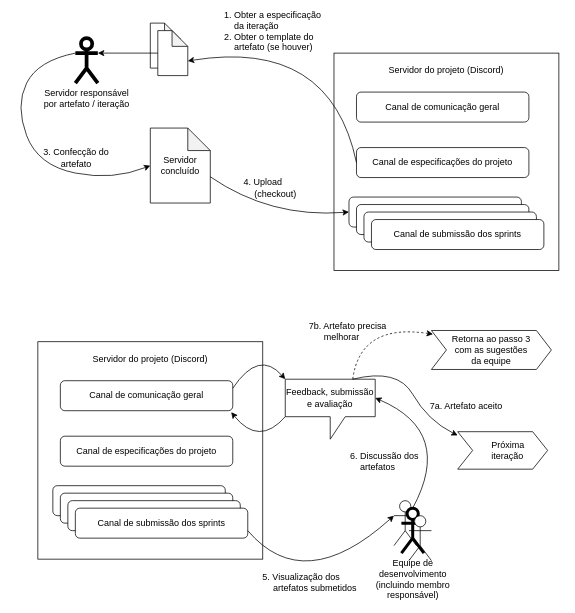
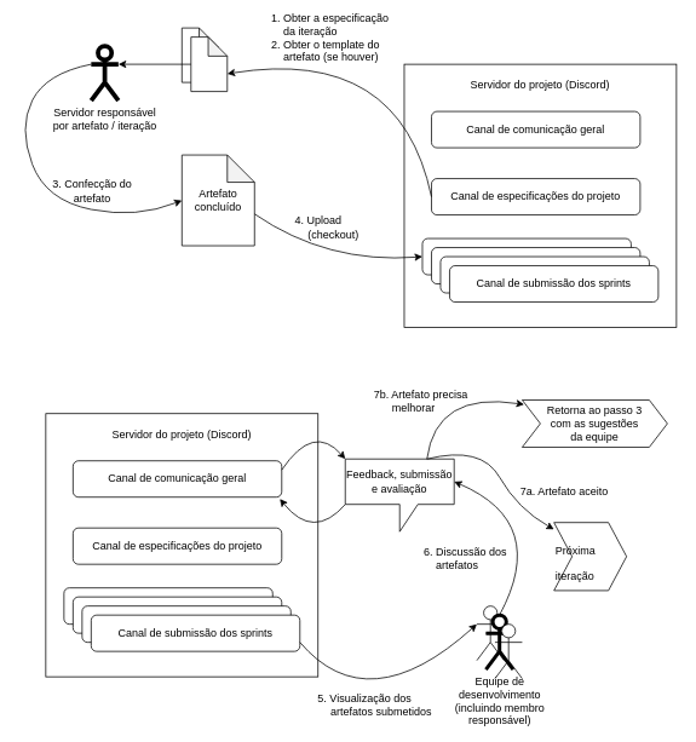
- <mxCell id="16" value="&lt;div&gt;Servidor&lt;/div&gt;&lt;div&gt;concluído&lt;br&gt;&lt;/div&gt;" style="shape=note;whiteSpace=wrap;html=1;backgroundOutline=1;darkOpacity=0.05;labelBackgroundColor=none;strokeColor=#000000;" vertex="1" parent="1"><mxGeometry x="200" y="160" width="80" height="100" as="geometry" /></mxCell>
+ <mxCell id="16" value="&lt;div&gt;Artefato&lt;/div&gt;&lt;div&gt;concluído&lt;br&gt;&lt;/div&gt;" style="shape=note;whiteSpace=wrap;html=1;backgroundOutline=1;darkOpacity=0.05;labelBackgroundColor=none;strokeColor=#000000;" vertex="1" parent="1"><mxGeometry x="200" y="160" width="80" height="100" as="geometry" /></mxCell>
- <mxCell id="48" value="" style="curved=1;endArrow=classic;html=1;strokeWidth=1;fontColor=#000000;exitX=0.75;exitY=0;exitDx=0;exitDy=0;exitPerimeter=0;dashed=1;entryX=0.013;entryY=0.096;entryDx=0;entryDy=0;entryPerimeter=0;" edge="1" parent="1" source="34" target="50"><mxGeometry width="50" height="50" relative="1" as="geometry"><mxPoint x="455" y="470" as="sourcePoint" /><mxPoint x="380" y="430" as="targetPoint" /><Array as="points"><mxPoint x="480" y="420" /></Array></mxGeometry></mxCell>
+ <mxCell id="48" value="" style="curved=1;endArrow=classic;html=1;strokeWidth=1;fontColor=#000000;exitX=0.75;exitY=0;exitDx=0;exitDy=0;exitPerimeter=0;dashed=0;entryX=0.013;entryY=0.096;entryDx=0;entryDy=0;entryPerimeter=0;" edge="1" parent="1" source="34" target="50"><mxGeometry width="50" height="50" relative="1" as="geometry"><mxPoint x="455" y="470" as="sourcePoint" /><mxPoint x="380" y="430" as="targetPoint" /><Array as="points"><mxPoint x="480" y="420" /></Array></mxGeometry></mxCell>
- <mxCell id="39" value="&lt;div&gt;&amp;nbsp;&amp;nbsp;&amp;nbsp;&amp;nbsp;&amp;nbsp;&amp;nbsp;&amp;nbsp;&amp;nbsp;&amp;nbsp;&amp;nbsp;&amp;nbsp;&amp;nbsp; Próxima&lt;/div&gt;&lt;div&gt;&amp;nbsp;&amp;nbsp;&amp;nbsp;&amp;nbsp;&amp;nbsp;&amp;nbsp;&amp;nbsp;&amp;nbsp;&amp;nbsp;&amp;nbsp;&amp;nbsp;&amp;nbsp; iteração&lt;br&gt;&lt;/div&gt;" style="shape=step;perimeter=stepPerimeter;whiteSpace=wrap;html=1;fixedSize=1;labelBackgroundColor=none;strokeColor=#000000;strokeWidth=1;fontColor=#000000;align=left;" vertex="1" parent="1"><mxGeometry x="610" y="565" width="120" height="50" as="geometry" /></mxCell>
+ <mxCell id="39" value="&lt;div&gt;&amp;nbsp;&amp;nbsp;&amp;nbsp;&amp;nbsp;&amp;nbsp;&amp;nbsp;&amp;nbsp;&amp;nbsp;&amp;nbsp;&amp;nbsp;&amp;nbsp;&amp;nbsp; Próxima&lt;/div&gt;&lt;div&gt;&amp;nbsp;&amp;nbsp;&amp;nbsp;&amp;nbsp;&amp;nbsp;&amp;nbsp;&amp;nbsp;&amp;nbsp;&amp;nbsp;&amp;nbsp;&amp;nbsp;&amp;nbsp; iteração&lt;br&gt;&lt;/div&gt;" style="shape=step;perimeter=stepPerimeter;whiteSpace=wrap;html=1;fixedSize=1;labelBackgroundColor=none;strokeColor=#000000;strokeWidth=1;fontColor=#000000;align=left;" vertex="1" parent="1"><mxGeometry x="610" y="565" width="80" height="75" as="geometry" /></mxCell>
